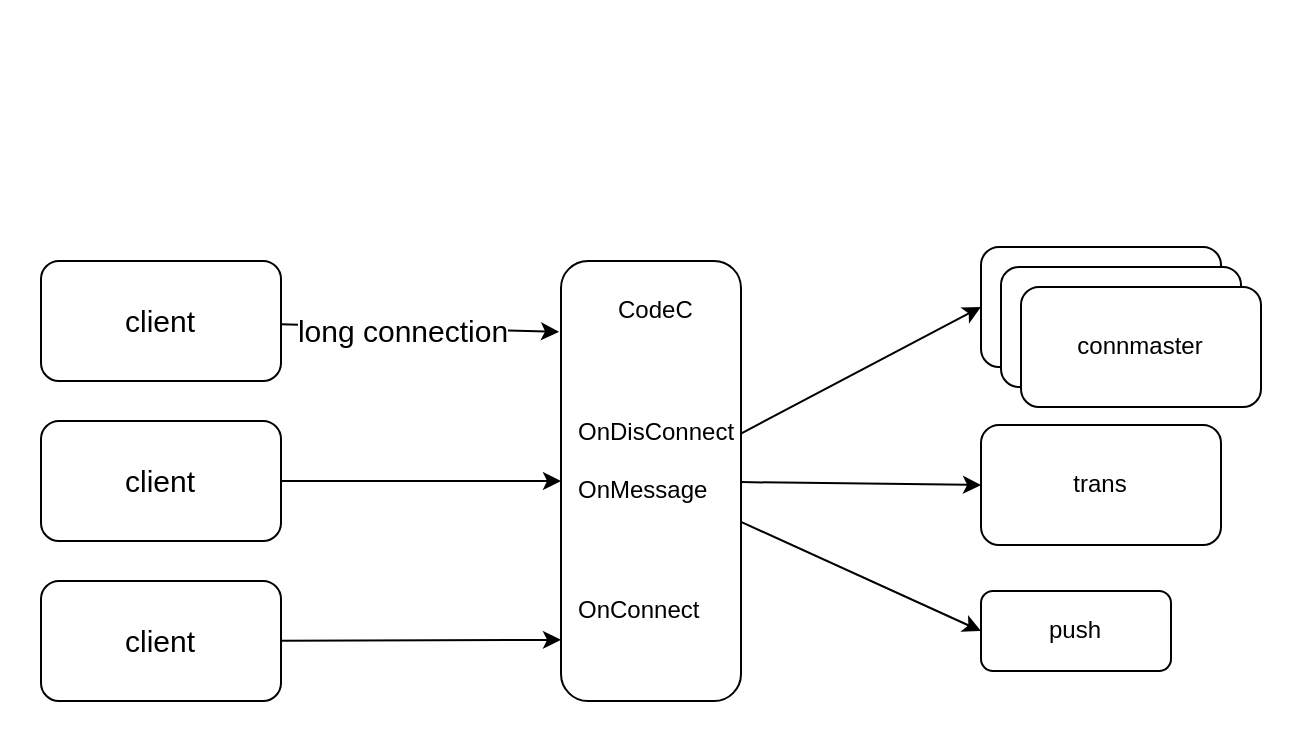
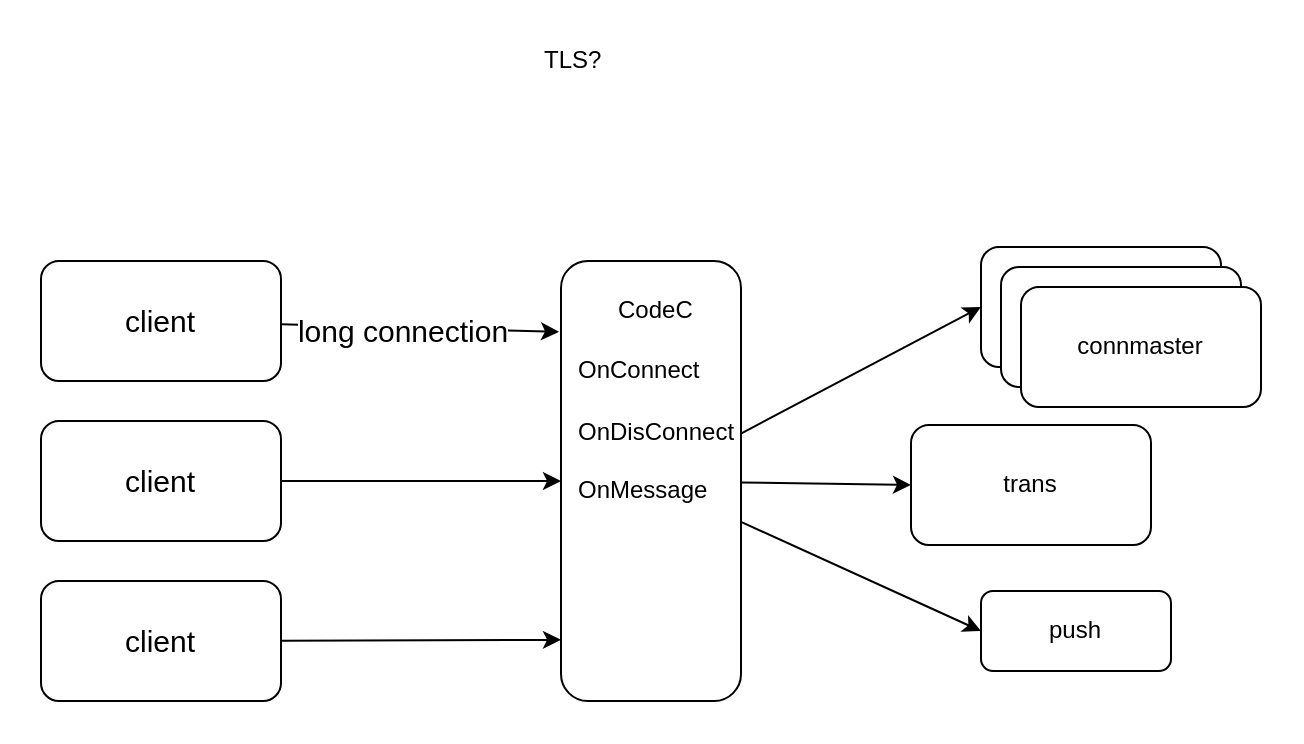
+ <mxCell id="7" value="TLS?&lt;br&gt;" style="text;html=1;align=left;verticalAlign=middle;resizable=0;points=[];autosize=1;strokeColor=none;fillColor=none;" vertex="1" parent="1"><mxGeometry x="270" y="20" width="40" height="20" as="geometry" /></mxCell>
- <mxCell id="19" value="trans" style="rounded=1;whiteSpace=wrap;html=1;" vertex="1" parent="1"><mxGeometry x="490" y="212" width="120" height="60" as="geometry" /></mxCell>
+ <mxCell id="19" value="trans" style="rounded=1;whiteSpace=wrap;html=1;" vertex="1" parent="1"><mxGeometry x="455" y="212" width="120" height="60" as="geometry" /></mxCell>
- <mxCell id="9" value="OnConnect" style="text;html=1;align=left;verticalAlign=middle;resizable=0;points=[];autosize=1;strokeColor=none;fillColor=none;" vertex="1" parent="1"><mxGeometry x="287" y="295" width="80" height="20" as="geometry" /></mxCell>
+ <mxCell id="9" value="OnConnect" style="text;html=1;align=left;verticalAlign=middle;resizable=0;points=[];autosize=1;strokeColor=none;fillColor=none;" vertex="1" parent="1"><mxGeometry x="287" y="175" width="80" height="20" as="geometry" /></mxCell>
